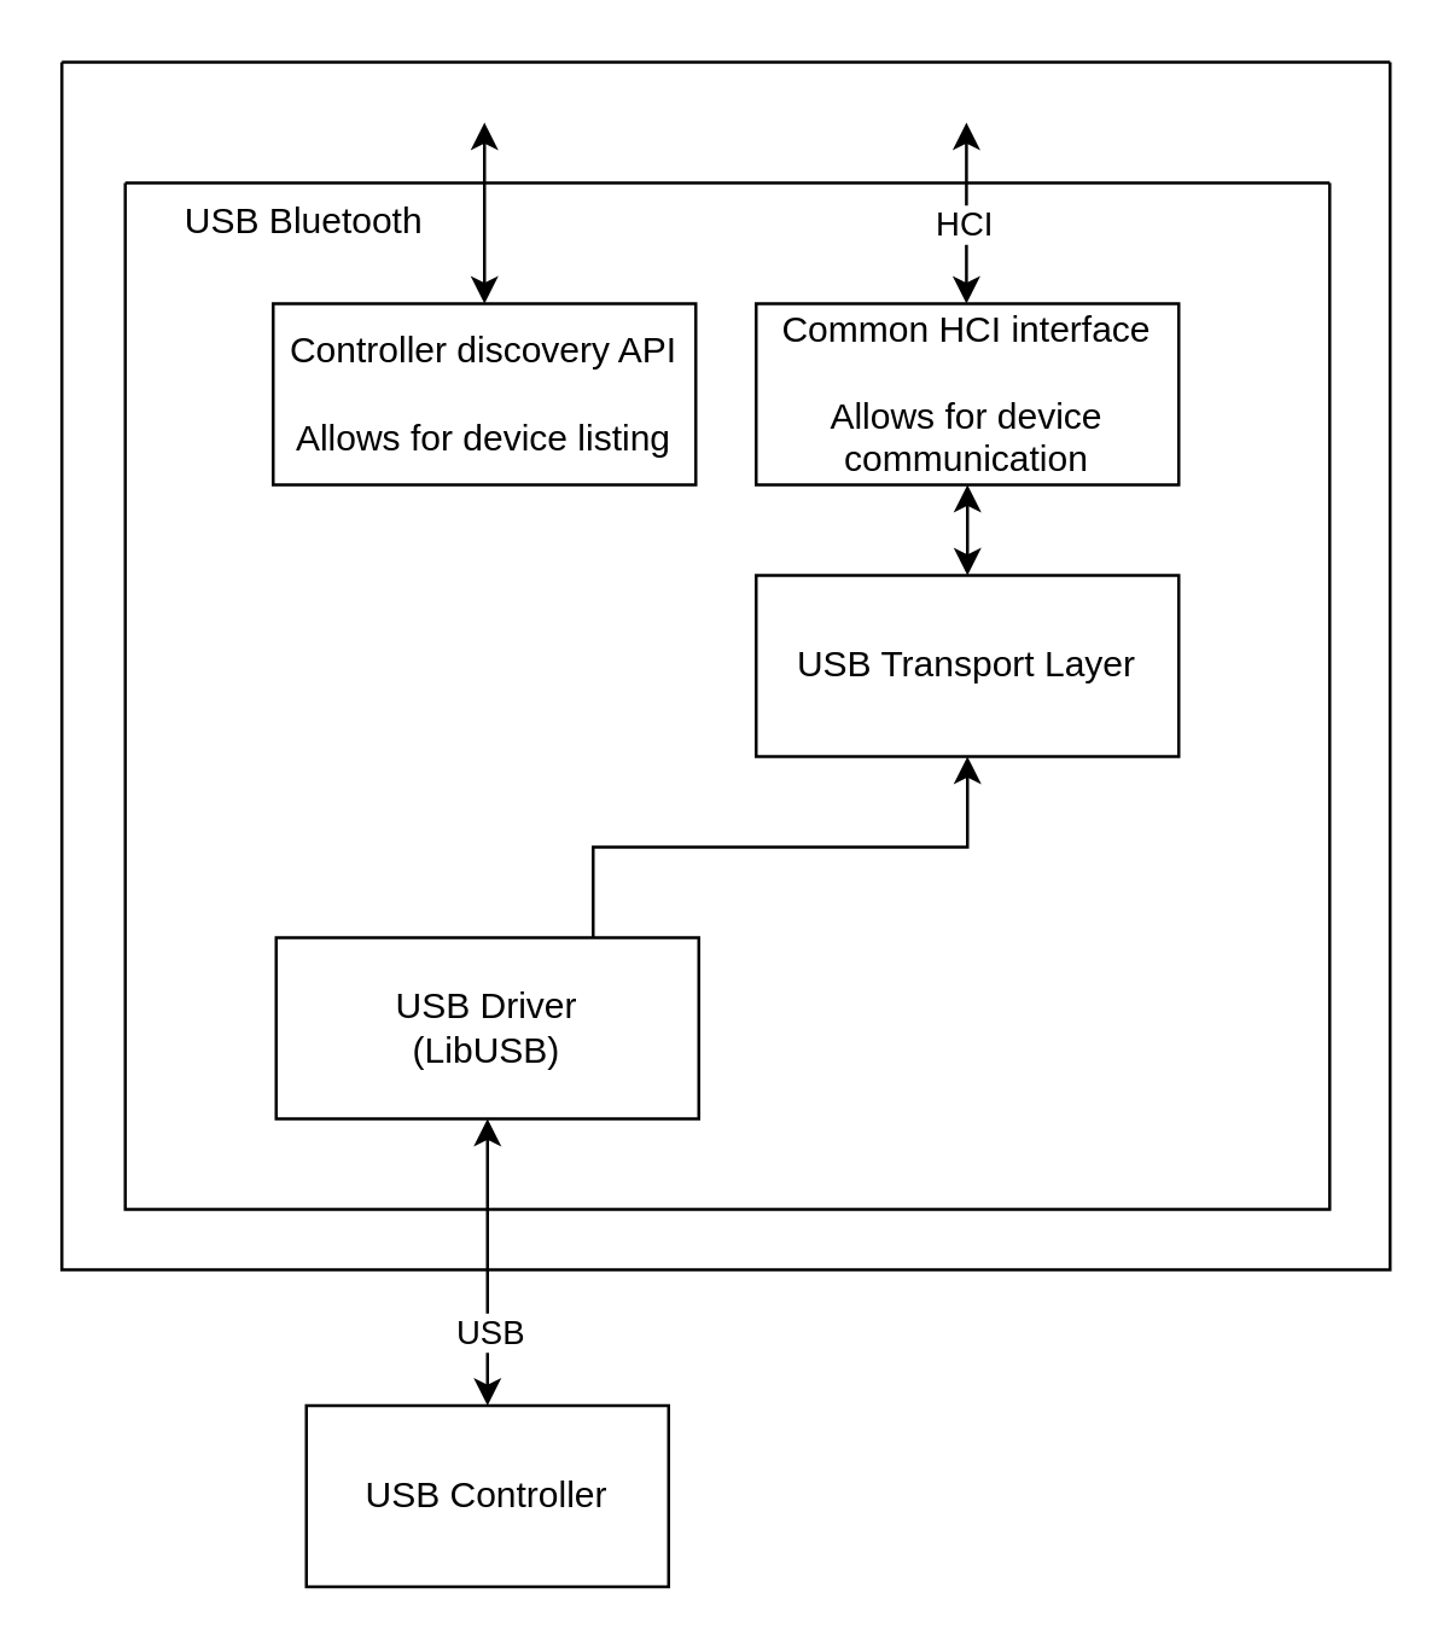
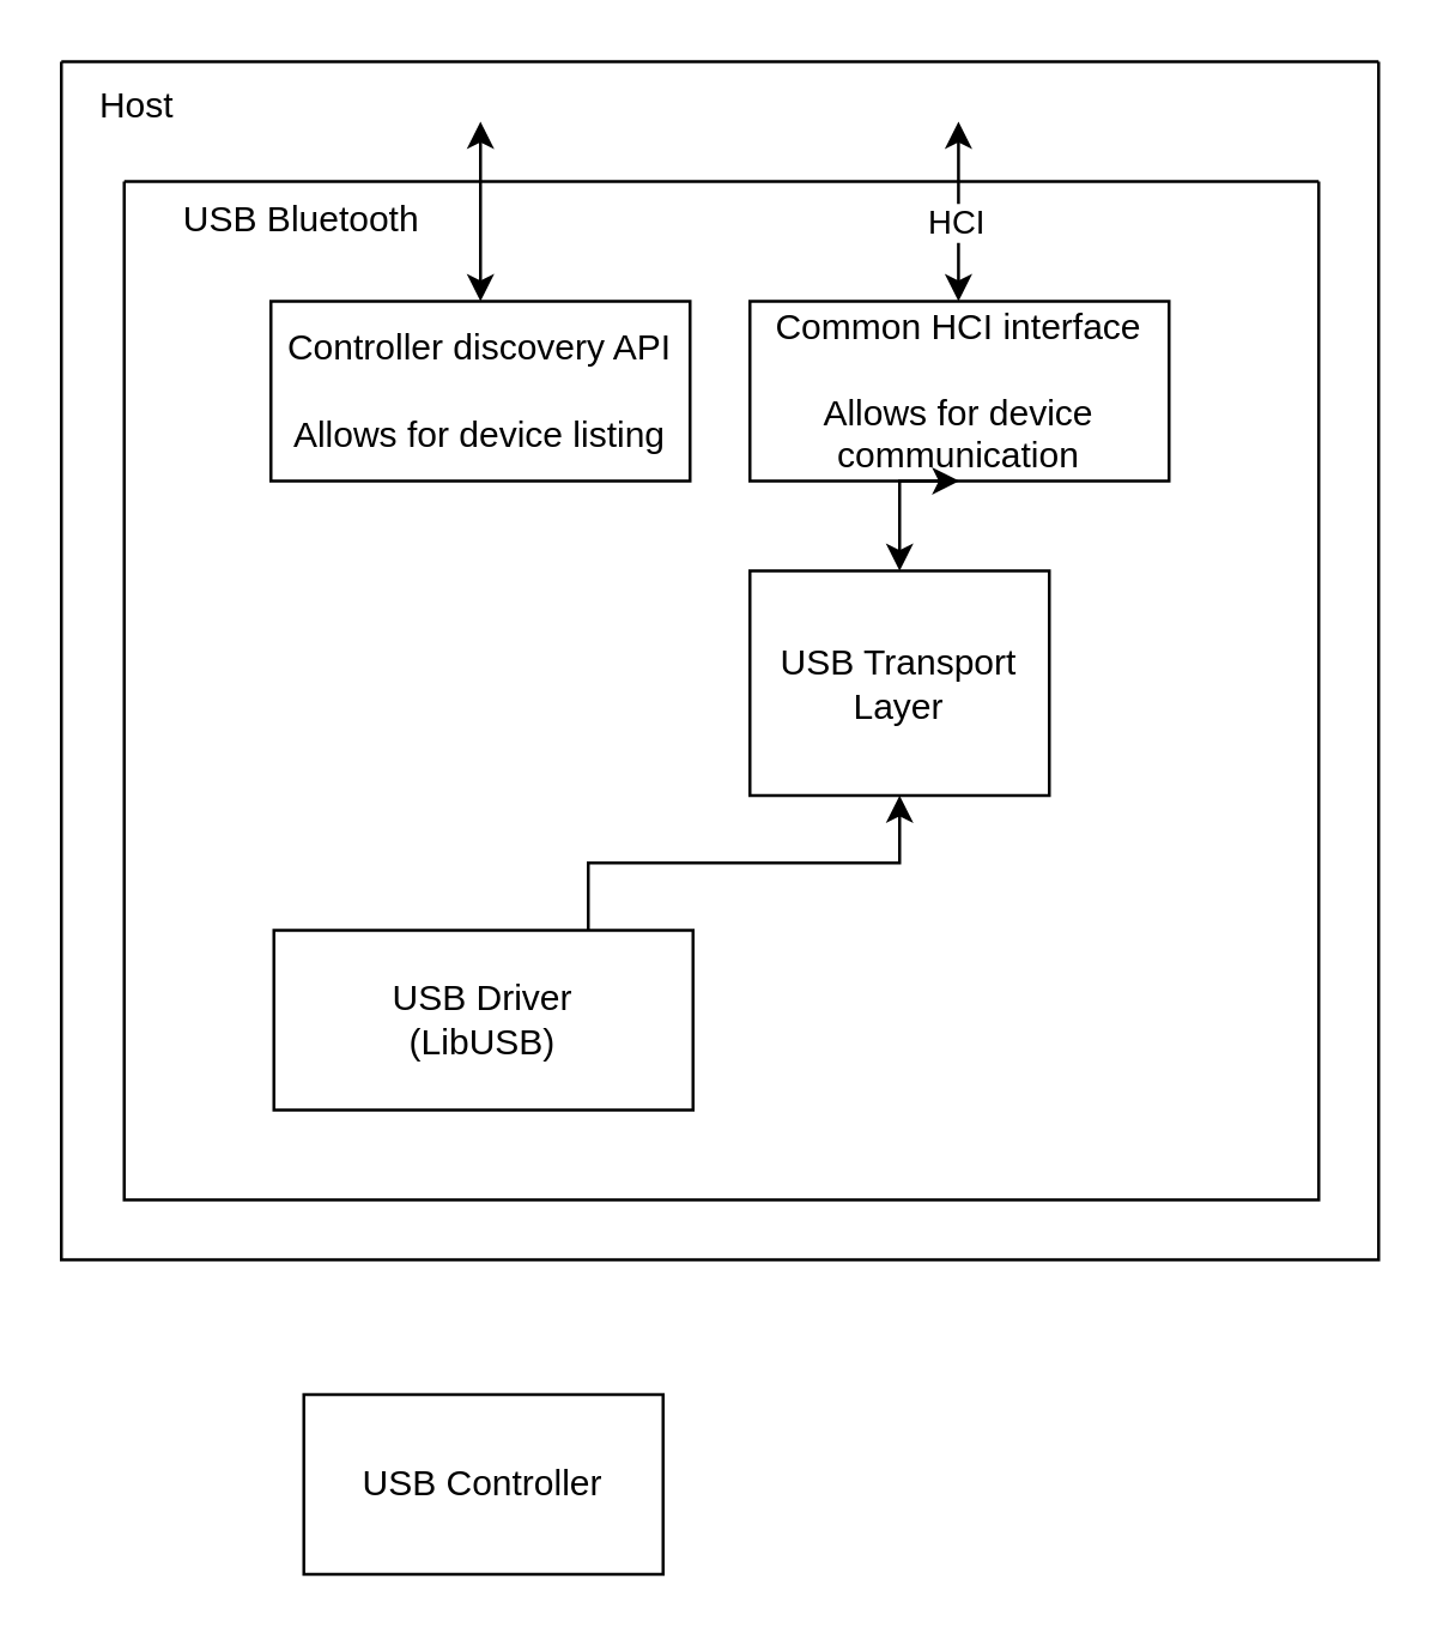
+ <mxCell id="4" value="&lt;div&gt;Host&lt;/div&gt;" style="text;html=1;align=center;verticalAlign=middle;resizable=0;points=[];autosize=1;strokeColor=none;fillColor=none;" vertex="1" parent="3"><mxGeometry width="50" height="30" as="geometry" /></mxCell>
- <mxCell id="7" value="&lt;div&gt;USB Transport Layer&lt;/div&gt;" style="whiteSpace=wrap;html=1;" vertex="1" parent="5"><mxGeometry x="209" y="130" width="140" height="60" as="geometry" /></mxCell>
+ <mxCell id="7" value="&lt;div&gt;USB Transport Layer&lt;/div&gt;" style="whiteSpace=wrap;html=1;" vertex="1" parent="5"><mxGeometry x="209" y="130" width="100" height="75" as="geometry" /></mxCell>
- <mxCell id="15" style="edgeStyle=orthogonalEdgeStyle;rounded=0;orthogonalLoop=1;jettySize=auto;html=1;exitX=0.5;exitY=1;exitDx=0;exitDy=0;entryX=0.5;entryY=0;entryDx=0;entryDy=0;startArrow=classic;startFill=1;" edge="1" parent="1" source="6" target="2"><mxGeometry relative="1" as="geometry" /></mxCell>
- <mxCell id="16" value="USB" style="edgeLabel;html=1;align=center;verticalAlign=middle;resizable=0;points=[];" vertex="1" connectable="0" parent="15"><mxGeometry x="-0.2" y="2" relative="1" as="geometry"><mxPoint x="-2" y="32" as="offset" /></mxGeometry></mxCell>
